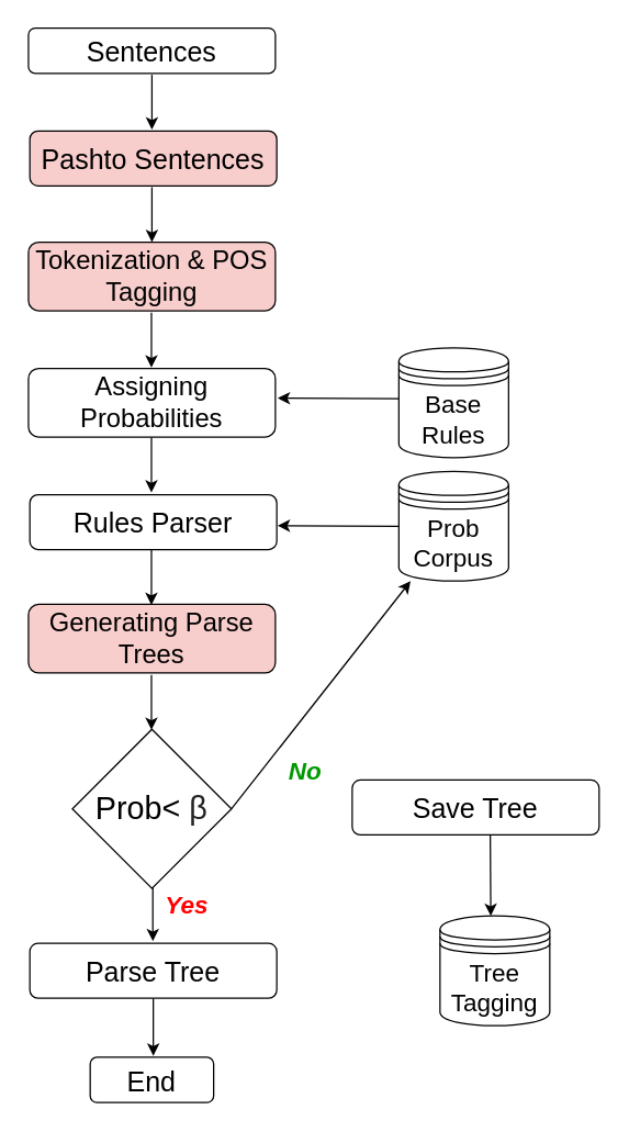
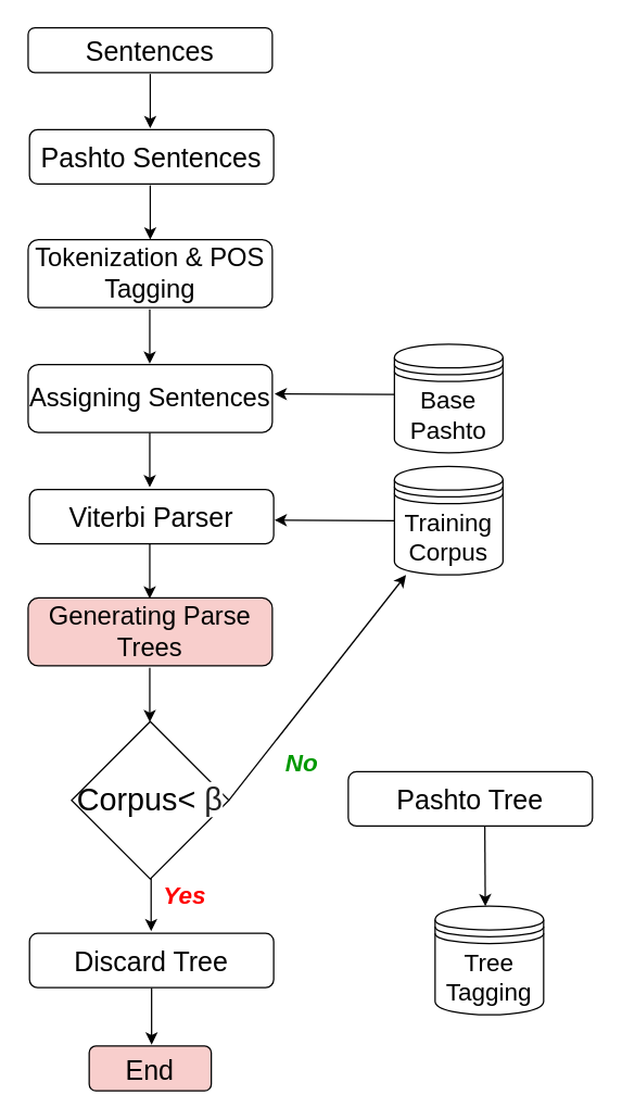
- <mxCell id="20" value="&lt;font style=&quot;font-size: 20px&quot;&gt;Pashto Sentences&lt;/font&gt;" style="rounded=1;whiteSpace=wrap;html=1;glass=0;comic=0;shadow=0;fillColor=#f8cecc;" parent="1" vertex="1"><mxGeometry x="21" y="95" width="180" height="40" as="geometry" /></mxCell>
+ <mxCell id="20" value="&lt;font style=&quot;font-size: 20px&quot;&gt;Pashto Sentences&lt;/font&gt;" style="rounded=1;whiteSpace=wrap;html=1;glass=0;comic=0;shadow=0;" parent="1" vertex="1"><mxGeometry x="21" y="95" width="180" height="40" as="geometry" /></mxCell>
- <mxCell id="19" value="&lt;span&gt;&lt;font style=&quot;font-size: 19px ; line-height: 120%&quot;&gt;Tokenization &amp;amp; POS Tagging&lt;/font&gt;&lt;/span&gt;" style="rounded=1;whiteSpace=wrap;html=1;glass=0;comic=0;shadow=0;fillColor=#f8cecc;" parent="1" vertex="1"><mxGeometry x="20" y="176" width="180" height="50" as="geometry" /></mxCell>
+ <mxCell id="19" value="&lt;span&gt;&lt;font style=&quot;font-size: 19px ; line-height: 120%&quot;&gt;Tokenization &amp;amp; POS Tagging&lt;/font&gt;&lt;/span&gt;" style="rounded=1;whiteSpace=wrap;html=1;glass=0;comic=0;shadow=0;" parent="1" vertex="1"><mxGeometry x="20" y="176" width="180" height="50" as="geometry" /></mxCell>
- <mxCell id="4" value="&lt;span&gt;&lt;font style=&quot;font-size: 19px ; line-height: 120%&quot;&gt;Assigning Probabilities&lt;/font&gt;&lt;/span&gt;" style="rounded=1;whiteSpace=wrap;html=1;glass=0;comic=0;shadow=0;" parent="1" vertex="1"><mxGeometry x="20" y="268" width="180" height="50" as="geometry" /></mxCell>
+ <mxCell id="4" value="&lt;span&gt;&lt;font style=&quot;font-size: 19px ; line-height: 120%&quot;&gt;Assigning Sentences&lt;/font&gt;&lt;/span&gt;" style="rounded=1;whiteSpace=wrap;html=1;glass=0;comic=0;shadow=0;" parent="1" vertex="1"><mxGeometry x="20" y="268" width="180" height="50" as="geometry" /></mxCell>
- <mxCell id="27" value="&lt;font style=&quot;font-size: 18px&quot;&gt;Base Rules&lt;/font&gt;" style="shape=datastore;whiteSpace=wrap;html=1;" parent="1" vertex="1"><mxGeometry x="290" y="253" width="80" height="80" as="geometry" /></mxCell>
+ <mxCell id="27" value="&lt;font style=&quot;font-size: 18px&quot;&gt;Base Pashto&lt;/font&gt;" style="shape=datastore;whiteSpace=wrap;html=1;" parent="1" vertex="1"><mxGeometry x="290" y="253" width="80" height="80" as="geometry" /></mxCell>
- <mxCell id="16" value="&lt;font style=&quot;font-size: 20px&quot;&gt;Rules Parser&lt;/font&gt;" style="rounded=1;whiteSpace=wrap;html=1;glass=0;comic=0;shadow=0;" parent="1" vertex="1"><mxGeometry x="21" y="360" width="180" height="40" as="geometry" /></mxCell>
+ <mxCell id="16" value="&lt;font style=&quot;font-size: 20px&quot;&gt;Viterbi Parser&lt;/font&gt;" style="rounded=1;whiteSpace=wrap;html=1;glass=0;comic=0;shadow=0;" parent="1" vertex="1"><mxGeometry x="21" y="360" width="180" height="40" as="geometry" /></mxCell>
- <mxCell id="28" value="&lt;font style=&quot;font-size: 18px&quot;&gt;Prob Corpus&lt;/font&gt;" style="shape=datastore;whiteSpace=wrap;html=1;" parent="1" vertex="1"><mxGeometry x="290" y="343" width="80" height="80" as="geometry" /></mxCell>
+ <mxCell id="28" value="&lt;font style=&quot;font-size: 18px&quot;&gt;Training Corpus&lt;/font&gt;" style="shape=datastore;whiteSpace=wrap;html=1;" parent="1" vertex="1"><mxGeometry x="290" y="343" width="80" height="80" as="geometry" /></mxCell>
- <mxCell id="13" value="&lt;font style=&quot;font-size: 20px&quot;&gt;&lt;span&gt;Save Tree&lt;/span&gt;&lt;/font&gt;" style="rounded=1;whiteSpace=wrap;html=1;glass=0;comic=0;shadow=0;fontStyle=0" parent="1" vertex="1"><mxGeometry x="256" y="568" width="180" height="40" as="geometry" /></mxCell>
+ <mxCell id="13" value="&lt;font style=&quot;font-size: 20px&quot;&gt;&lt;span&gt;Pashto Tree&lt;/span&gt;&lt;/font&gt;" style="rounded=1;whiteSpace=wrap;html=1;glass=0;comic=0;shadow=0;fontStyle=0" parent="1" vertex="1"><mxGeometry x="256" y="568" width="180" height="40" as="geometry" /></mxCell>
- <mxCell id="18" value="Prob&amp;lt;&amp;nbsp;&lt;span style=&quot;color: rgb(34 , 34 , 34) ; font-family: &amp;#34;arial&amp;#34; , sans-serif ; text-align: left ; background-color: rgb(255 , 255 , 255)&quot;&gt;&lt;font style=&quot;font-size: 23px&quot;&gt;β&lt;/font&gt;&lt;/span&gt;" style="rhombus;whiteSpace=wrap;html=1;fontStyle=0;fontSize=23;" parent="1" vertex="1"><mxGeometry x="52" y="531" width="116" height="116" as="geometry" /></mxCell>
+ <mxCell id="18" value="Corpus&amp;lt;&amp;nbsp;&lt;span style=&quot;color: rgb(34 , 34 , 34) ; font-family: &amp;#34;arial&amp;#34; , sans-serif ; text-align: left ; background-color: rgb(255 , 255 , 255)&quot;&gt;&lt;font style=&quot;font-size: 23px&quot;&gt;β&lt;/font&gt;&lt;/span&gt;" style="rhombus;whiteSpace=wrap;html=1;fontStyle=0;fontSize=23;" parent="1" vertex="1"><mxGeometry x="52" y="531" width="116" height="116" as="geometry" /></mxCell>
- <mxCell id="3" value="&lt;font style=&quot;font-size: 20px&quot;&gt;Parse Tree&lt;/font&gt;" style="rounded=1;whiteSpace=wrap;html=1;glass=0;comic=0;shadow=0;" parent="1" vertex="1"><mxGeometry x="21" y="687" width="180" height="40" as="geometry" /></mxCell>
+ <mxCell id="3" value="&lt;font style=&quot;font-size: 20px&quot;&gt;Discard Tree&lt;/font&gt;" style="rounded=1;whiteSpace=wrap;html=1;glass=0;comic=0;shadow=0;" parent="1" vertex="1"><mxGeometry x="21" y="687" width="180" height="40" as="geometry" /></mxCell>
- <mxCell id="22" value="&lt;font style=&quot;font-size: 20px&quot;&gt;End&lt;/font&gt;" style="rounded=1;whiteSpace=wrap;html=1;glass=0;comic=0;shadow=0;" parent="1" vertex="1"><mxGeometry x="65" y="770" width="90" height="33" as="geometry" /></mxCell>
+ <mxCell id="22" value="&lt;font style=&quot;font-size: 20px&quot;&gt;End&lt;/font&gt;" style="rounded=1;whiteSpace=wrap;html=1;glass=0;comic=0;shadow=0;fillColor=#f8cecc;" parent="1" vertex="1"><mxGeometry x="65" y="770" width="90" height="33" as="geometry" /></mxCell>
